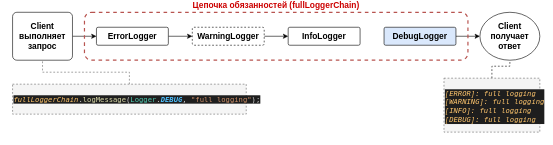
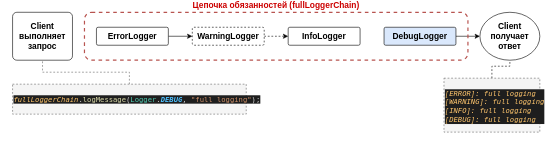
- <mxCell id="2" style="edgeStyle=orthogonalEdgeStyle;rounded=0;orthogonalLoop=1;jettySize=auto;html=1;entryX=0;entryY=0.5;entryDx=0;entryDy=0;fontSize=14;fontStyle=1" edge="1" parent="1" source="3" target="5"><mxGeometry relative="1" as="geometry" /></mxCell>
- <mxCell id="6" value="" style="edgeStyle=orthogonalEdgeStyle;rounded=0;orthogonalLoop=1;jettySize=auto;html=1;fontSize=14;fontStyle=1" edge="1" parent="1" source="7" target="8"><mxGeometry relative="1" as="geometry" /></mxCell>
+ <mxCell id="6" value="" style="edgeStyle=orthogonalEdgeStyle;rounded=0;orthogonalLoop=1;jettySize=auto;html=1;fontSize=14;fontStyle=1;dashed=1;" edge="1" parent="1" source="7" target="8"><mxGeometry relative="1" as="geometry" /></mxCell>
